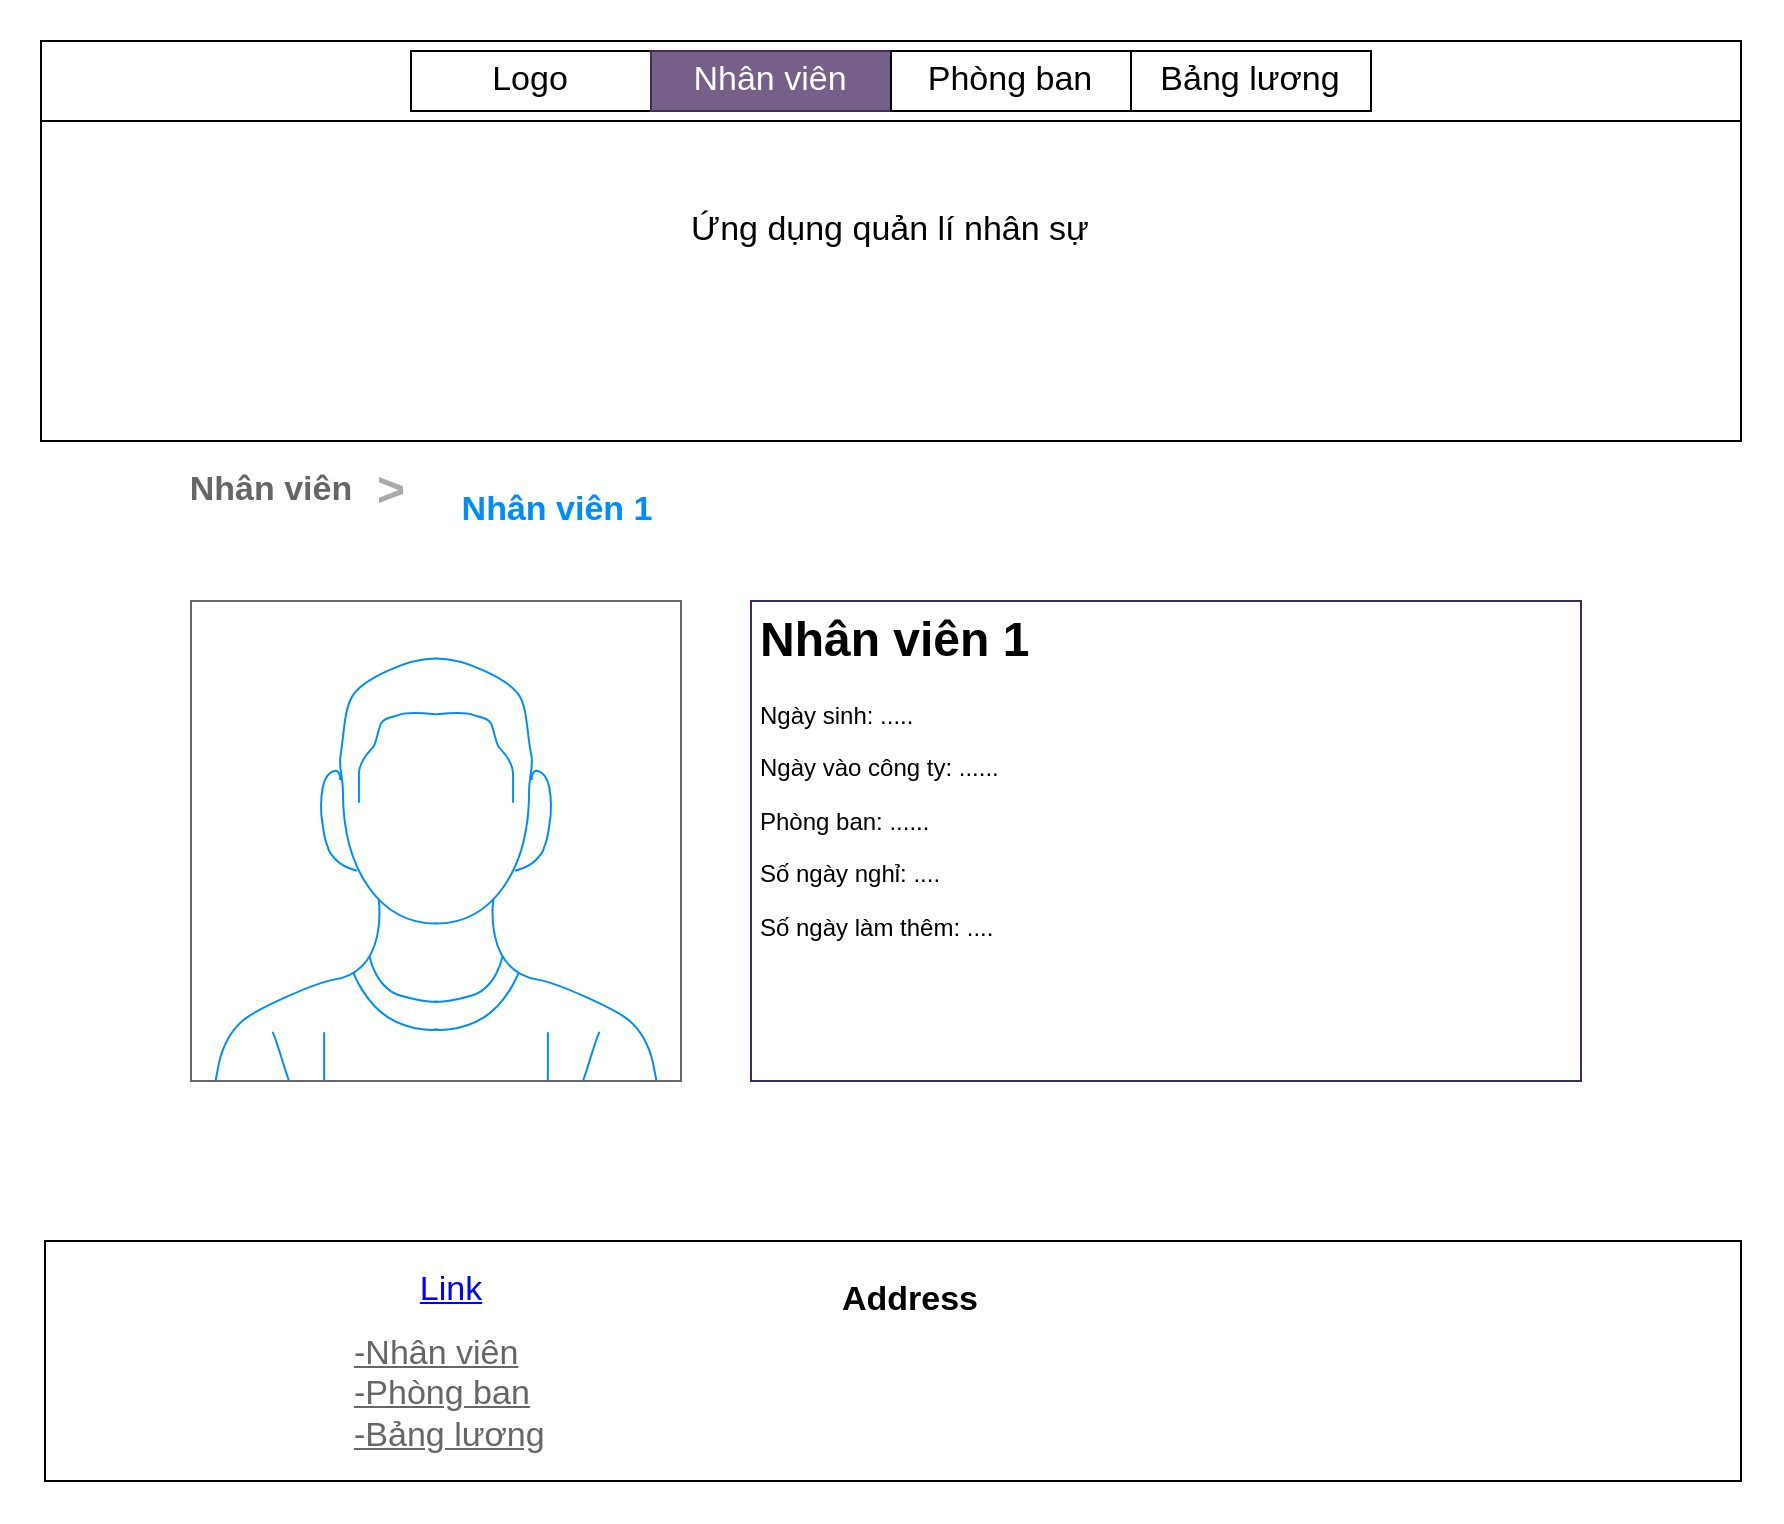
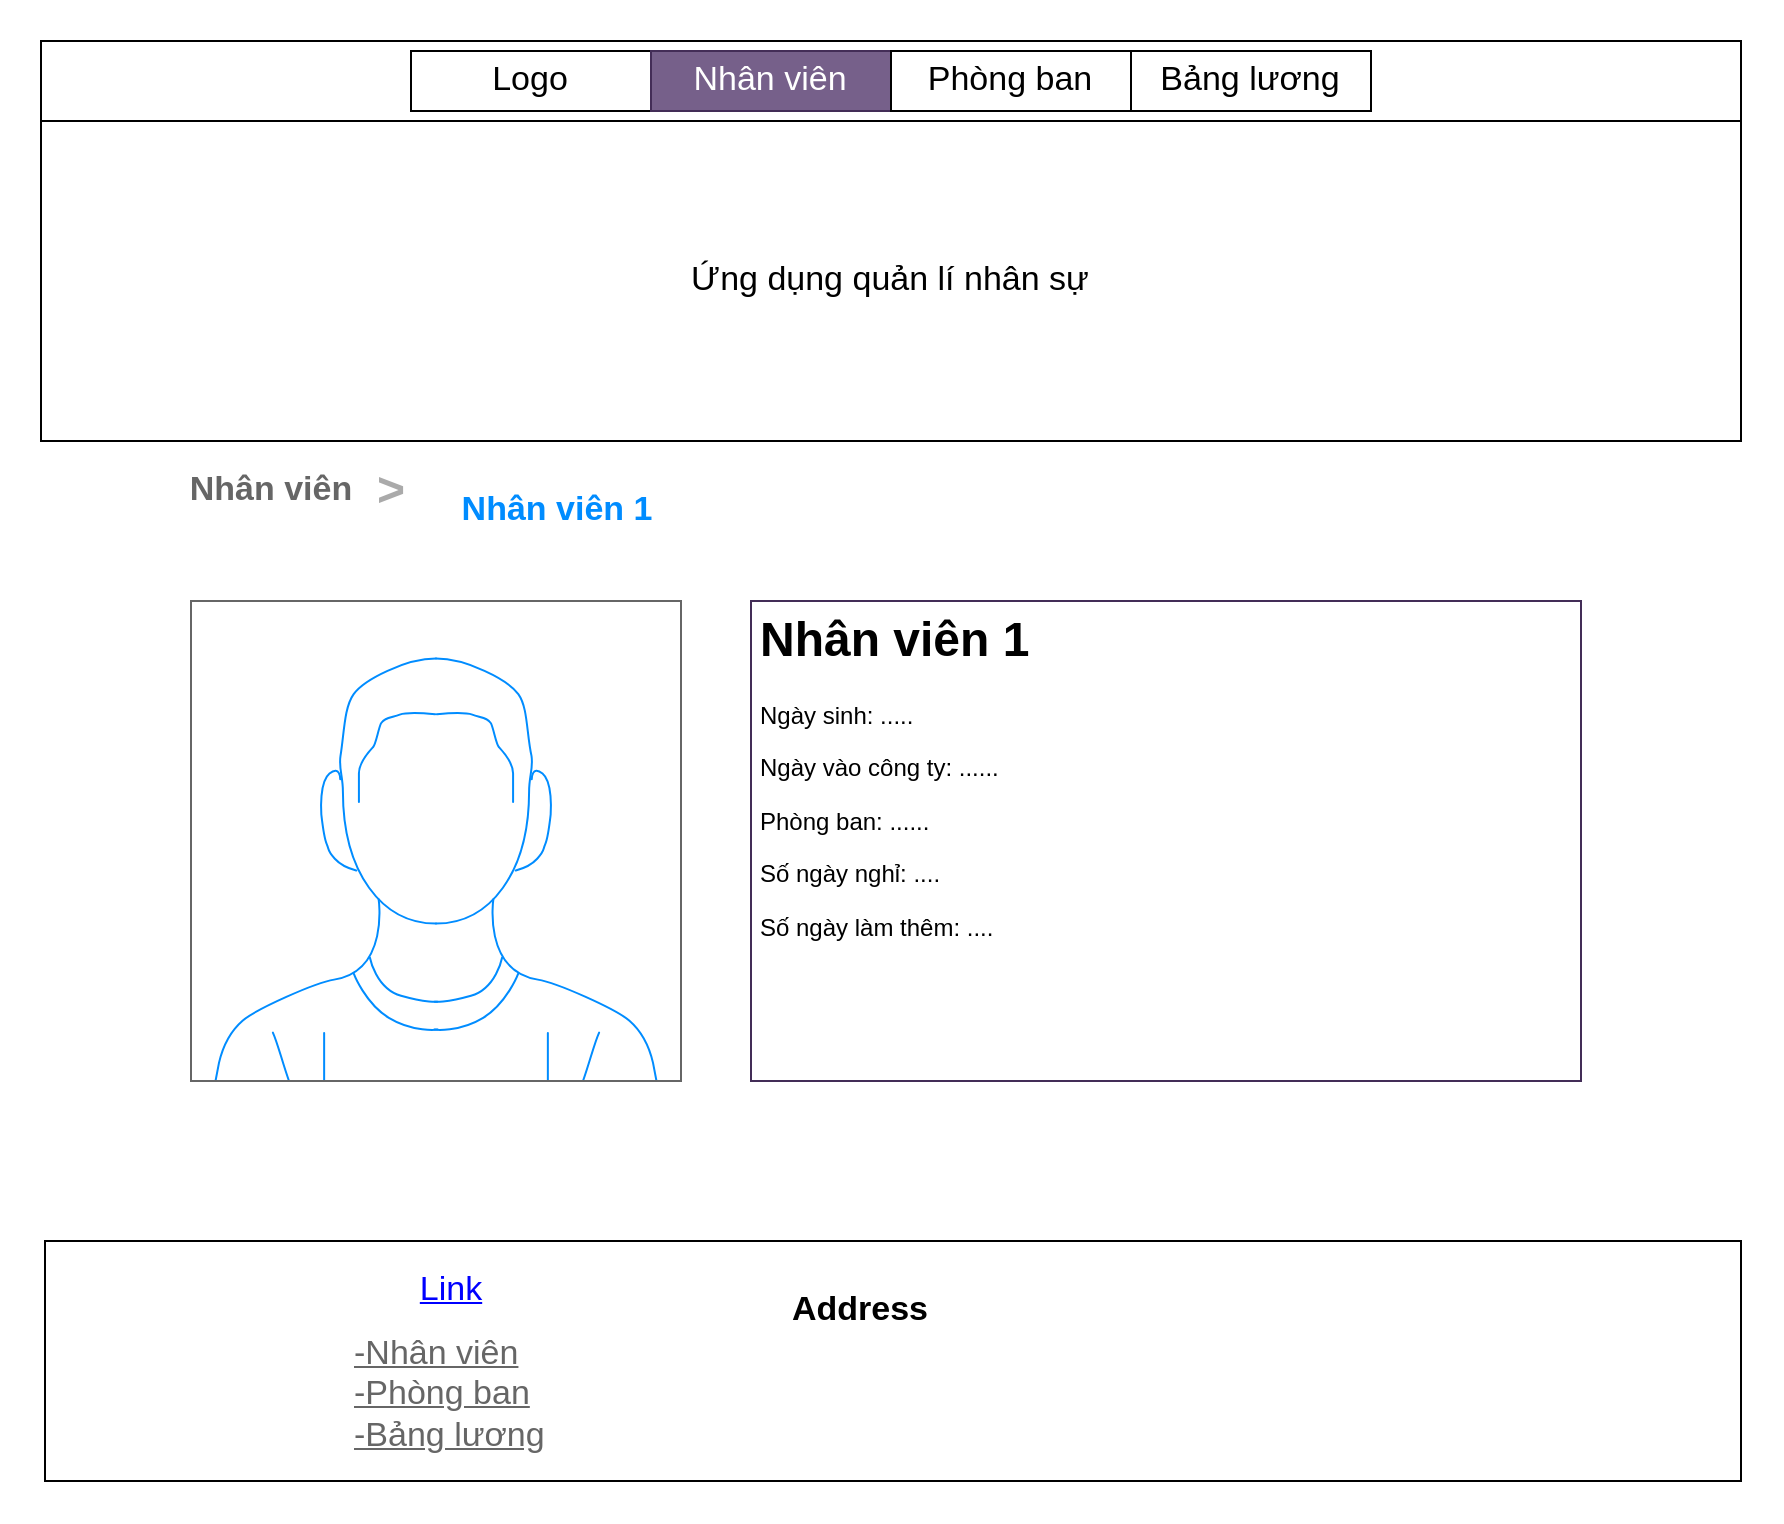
- <mxCell id="4" value="&lt;font style=&quot;font-size: 17px&quot;&gt;Ứng dụng quản lí nhân sự&lt;/font&gt;" style="text;html=1;strokeColor=none;fillColor=none;align=center;verticalAlign=middle;whiteSpace=wrap;rounded=0;strokeWidth=7;" vertex="1" parent="1"><mxGeometry x="290" y="100" width="310" height="30" as="geometry" /></mxCell>
+ <mxCell id="4" value="&lt;font style=&quot;font-size: 17px&quot;&gt;Ứng dụng quản lí nhân sự&lt;/font&gt;" style="text;html=1;strokeColor=none;fillColor=none;align=center;verticalAlign=middle;whiteSpace=wrap;rounded=0;strokeWidth=7;" vertex="1" parent="1"><mxGeometry x="290" y="125" width="310" height="30" as="geometry" /></mxCell>
- <mxCell id="14" value="&lt;b&gt;Address&lt;/b&gt;" style="text;html=1;strokeColor=none;fillColor=none;align=center;verticalAlign=middle;whiteSpace=wrap;rounded=0;fontSize=17;" vertex="1" parent="1"><mxGeometry x="425" y="635" width="60" height="30" as="geometry" /></mxCell>
+ <mxCell id="14" value="&lt;b&gt;Address&lt;/b&gt;" style="text;html=1;strokeColor=none;fillColor=none;align=center;verticalAlign=middle;whiteSpace=wrap;rounded=0;fontSize=17;" vertex="1" parent="1"><mxGeometry x="400" y="640" width="60" height="30" as="geometry" /></mxCell>
